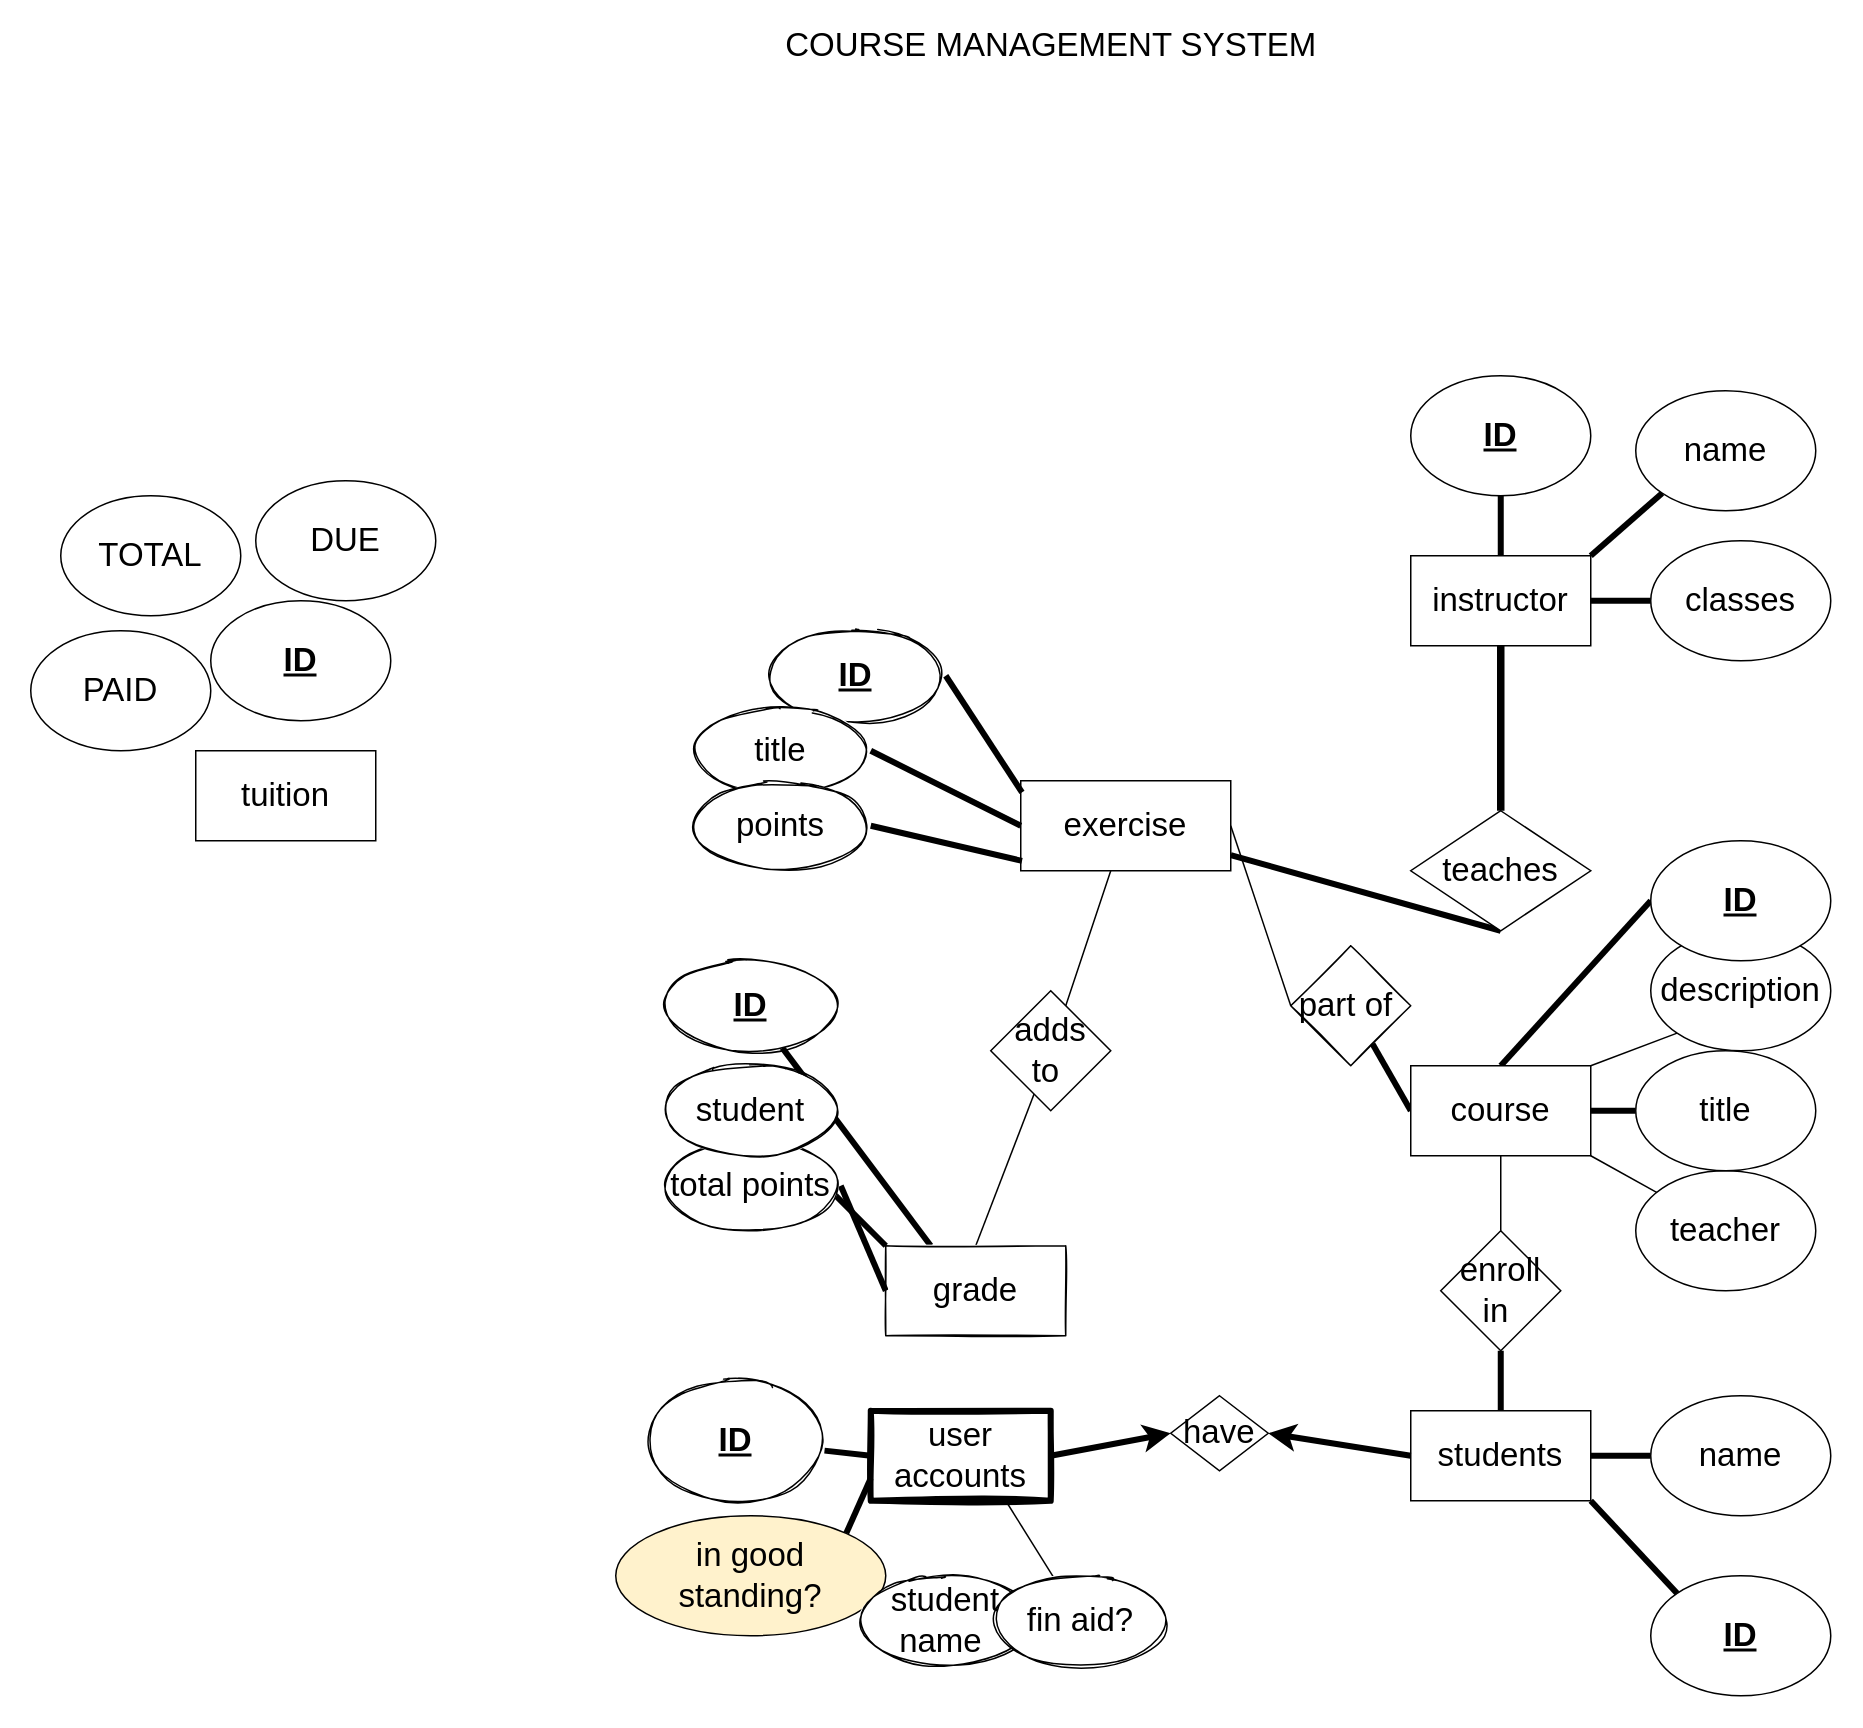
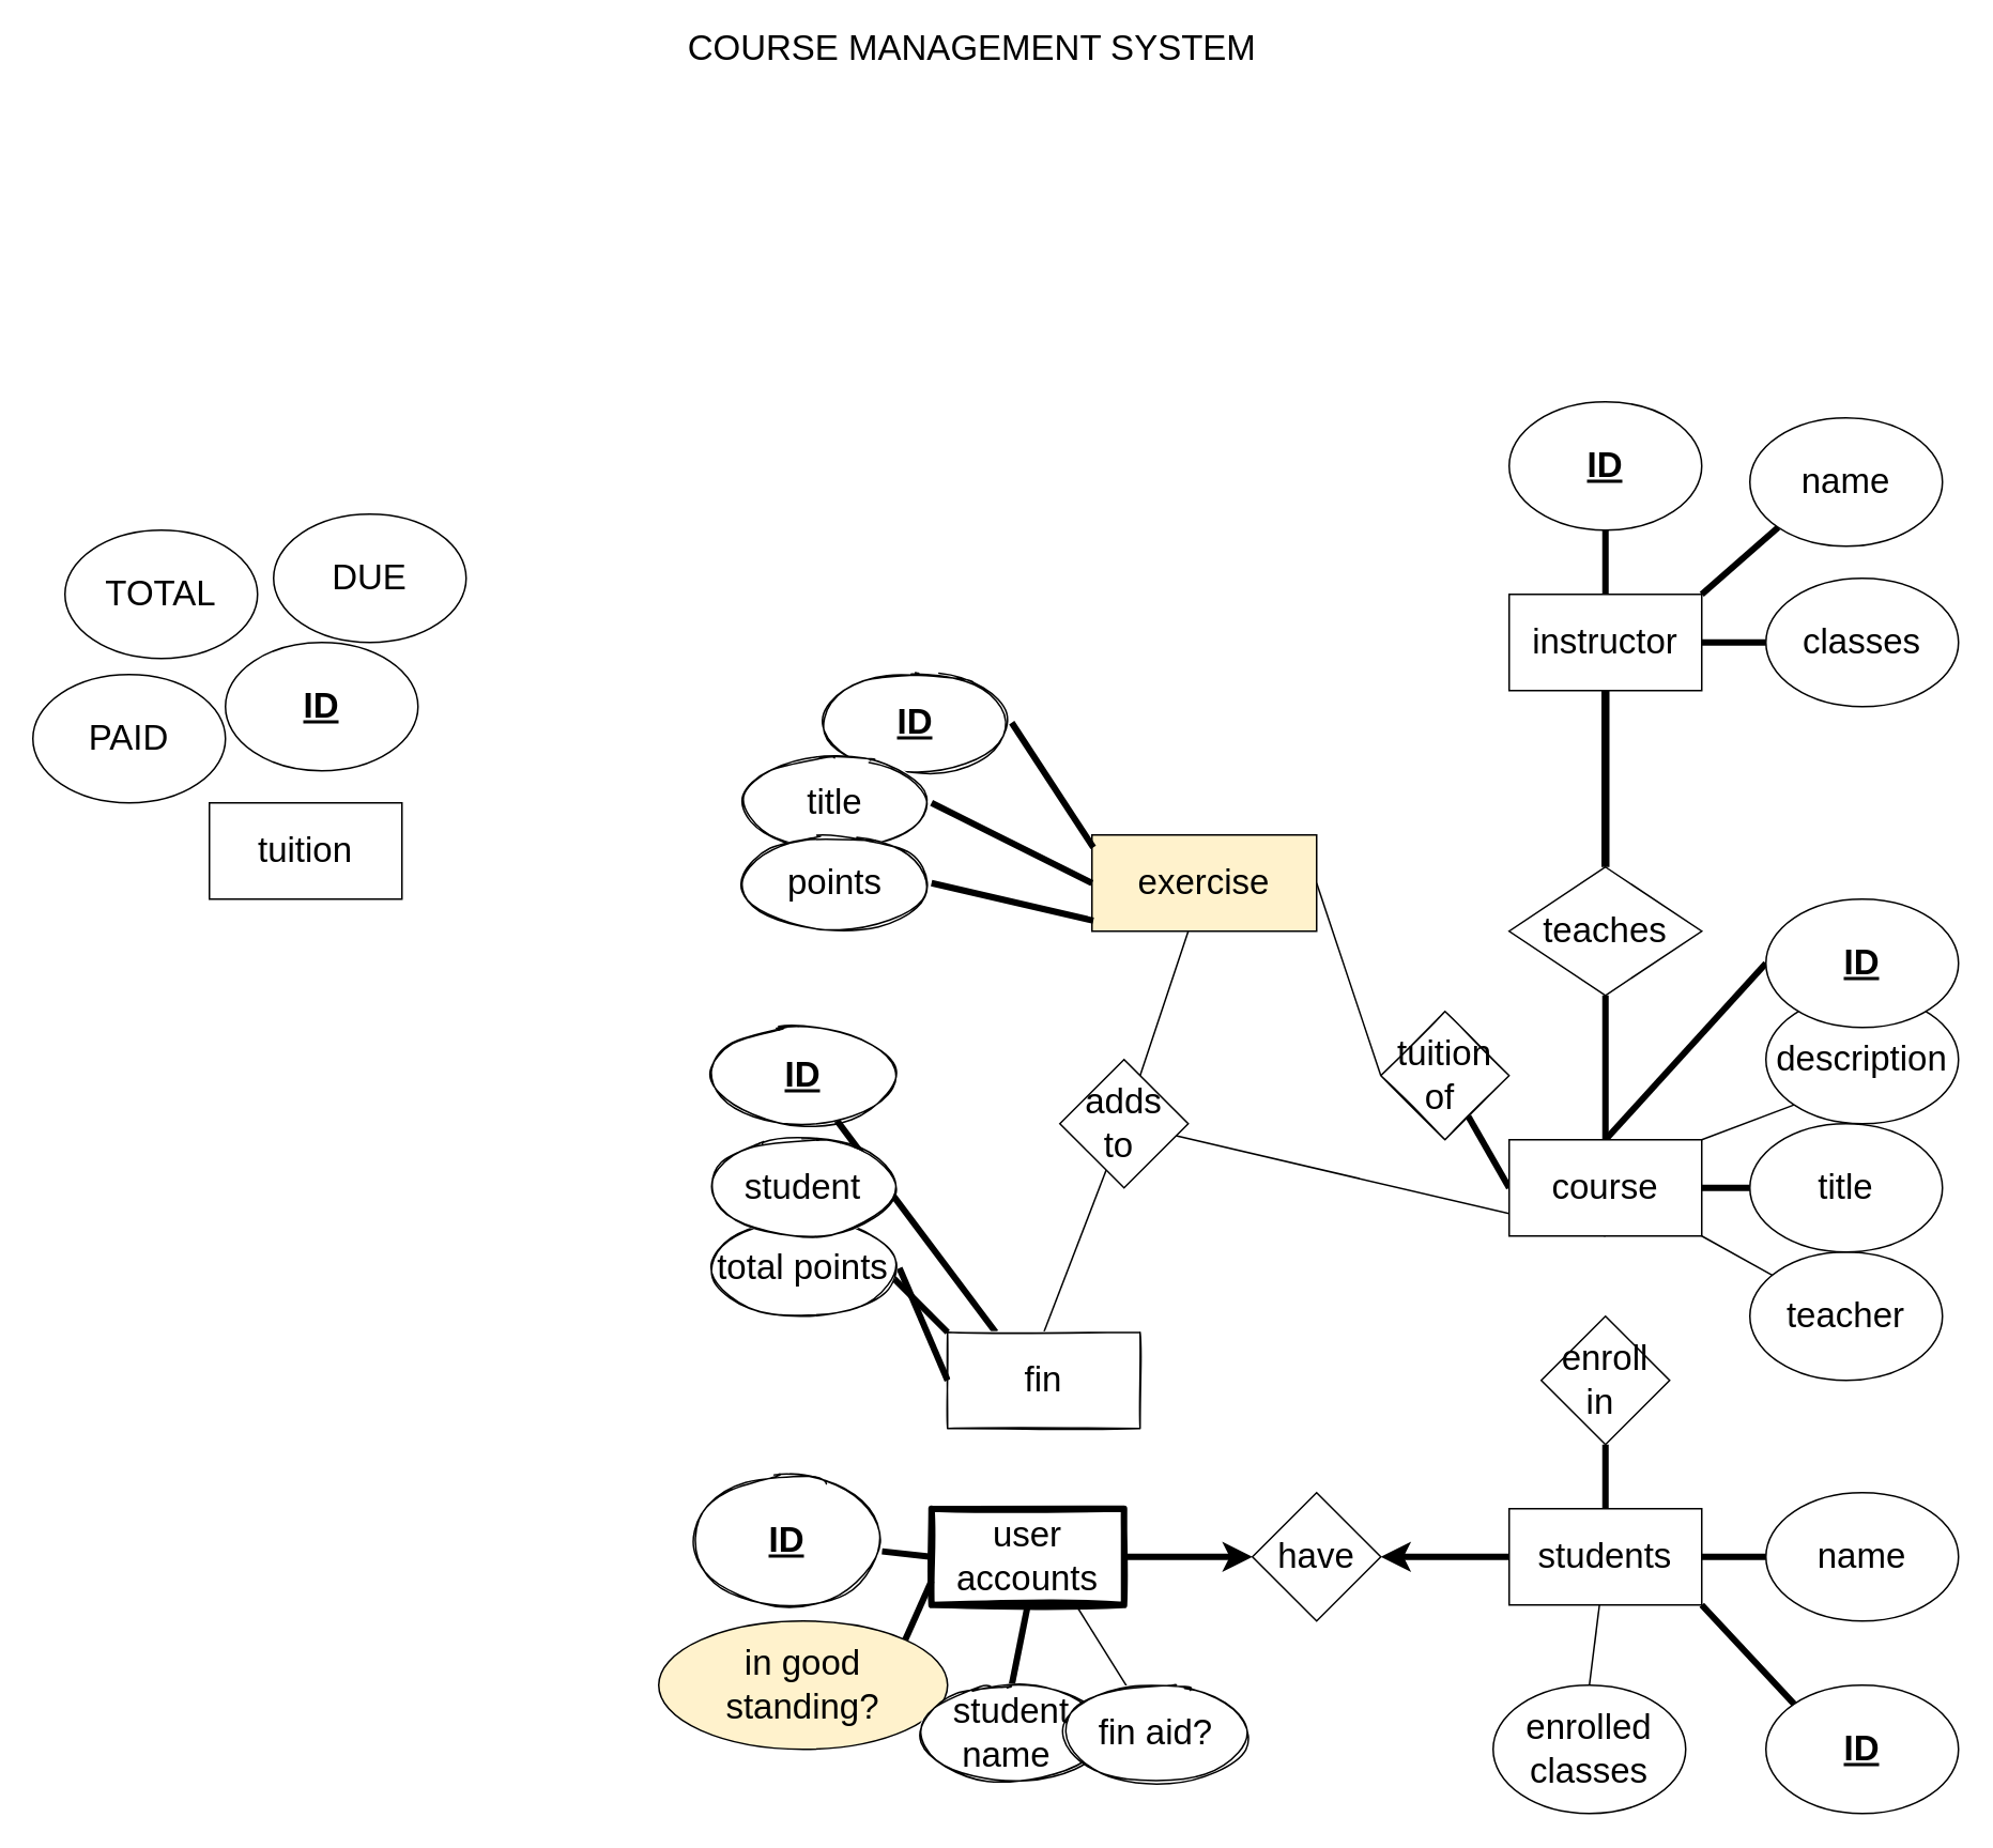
- <mxCell id="2" value="&lt;font style=&quot;font-size: 22px&quot;&gt;COURSE MANAGEMENT SYSTEM&lt;/font&gt;" style="text;html=1;align=center;verticalAlign=middle;resizable=0;points=[];autosize=1;strokeColor=none;fillColor=none;" vertex="1" parent="1"><mxGeometry x="515" y="20" width="370" height="20" as="geometry" /></mxCell>
+ <mxCell id="2" value="&lt;font style=&quot;font-size: 22px&quot;&gt;COURSE MANAGEMENT SYSTEM&lt;/font&gt;" style="text;html=1;align=center;verticalAlign=middle;resizable=0;points=[];autosize=1;strokeColor=none;fillColor=none;" vertex="1" parent="1"><mxGeometry x="420" y="20" width="370" height="20" as="geometry" /></mxCell>
- <mxCell id="8" value="exercise" style="rounded=0;whiteSpace=wrap;html=1;fontSize=22;" vertex="1" parent="1"><mxGeometry x="680" y="520" width="140" height="60" as="geometry" /></mxCell>
+ <mxCell id="8" value="exercise" style="rounded=0;whiteSpace=wrap;html=1;fontSize=22;fillColor=#fff2cc;" vertex="1" parent="1"><mxGeometry x="680" y="520" width="140" height="60" as="geometry" /></mxCell>
- <mxCell id="43" style="edgeStyle=none;html=1;exitX=0.5;exitY=1;exitDx=0;exitDy=0;fontSize=22;endArrow=none;endFill=0;strokeWidth=4;" edge="1" parent="1" source="44" target="8"><mxGeometry relative="1" as="geometry" /></mxCell>
+ <mxCell id="43" style="edgeStyle=none;html=1;exitX=0.5;exitY=1;exitDx=0;exitDy=0;entryX=0.5;entryY=0;entryDx=0;entryDy=0;fontSize=22;endArrow=none;endFill=0;strokeWidth=4;" edge="1" parent="1" source="44" target="17"><mxGeometry relative="1" as="geometry" /></mxCell>
- <mxCell id="53" value="part of&amp;nbsp;" style="rhombus;whiteSpace=wrap;html=1;sketch=1;fontSize=22;strokeWidth=1;" vertex="1" parent="1"><mxGeometry x="860" y="630" width="80" height="80" as="geometry" /></mxCell>
+ <mxCell id="53" value="tuition of&amp;nbsp;" style="rhombus;whiteSpace=wrap;html=1;sketch=1;fontSize=22;strokeWidth=1;" vertex="1" parent="1"><mxGeometry x="860" y="630" width="80" height="80" as="geometry" /></mxCell>
- <mxCell id="13" style="edgeStyle=none;html=1;exitX=0.5;exitY=1;exitDx=0;exitDy=0;entryX=0.5;entryY=0;entryDx=0;entryDy=0;fontSize=22;endArrow=none;endFill=0;strokeWidth=1;" edge="1" parent="1" source="17" target="45"><mxGeometry relative="1" as="geometry" /></mxCell>
+ <mxCell id="13" style="edgeStyle=none;html=1;exitX=0.5;exitY=1;exitDx=0;exitDy=0;fontSize=22;endArrow=none;endFill=0;strokeWidth=1;" edge="1" parent="1" source="17" target="68"><mxGeometry relative="1" as="geometry" /></mxCell>
- <mxCell id="64" value="grade" style="whiteSpace=wrap;html=1;sketch=1;fontSize=22;strokeWidth=1;" vertex="1" parent="1"><mxGeometry x="590" y="830" width="120" height="60" as="geometry" /></mxCell>
+ <mxCell id="64" value="fin" style="whiteSpace=wrap;html=1;sketch=1;fontSize=22;strokeWidth=1;" vertex="1" parent="1"><mxGeometry x="590" y="830" width="120" height="60" as="geometry" /></mxCell>
- <mxCell id="48" value="have" style="rhombus;whiteSpace=wrap;html=1;fontSize=22;" vertex="1" parent="1"><mxGeometry x="780" y="930" width="65" height="50" as="geometry" /></mxCell>
+ <mxCell id="48" value="have" style="rhombus;whiteSpace=wrap;html=1;fontSize=22;" vertex="1" parent="1"><mxGeometry x="780" y="930" width="80" height="80" as="geometry" /></mxCell>
+ <mxCell id="49" style="edgeStyle=none;html=1;exitX=0.5;exitY=0;exitDx=0;exitDy=0;entryX=0.5;entryY=1;entryDx=0;entryDy=0;fontSize=22;startArrow=none;startFill=0;endArrow=none;endFill=0;strokeWidth=4;" edge="1" parent="1" source="50" target="12"><mxGeometry relative="1" as="geometry" /></mxCell>
+ <mxCell id="26" style="edgeStyle=none;html=1;exitX=0.5;exitY=0;exitDx=0;exitDy=0;fontSize=22;endArrow=none;endFill=0;strokeWidth=1;" edge="1" parent="1" source="27" target="5"><mxGeometry relative="1" as="geometry" /></mxCell>
+ <mxCell id="27" value="enrolled classes" style="ellipse;whiteSpace=wrap;html=1;fontSize=22;" vertex="1" parent="1"><mxGeometry x="930" y="1050" width="120" height="80" as="geometry" /></mxCell>
